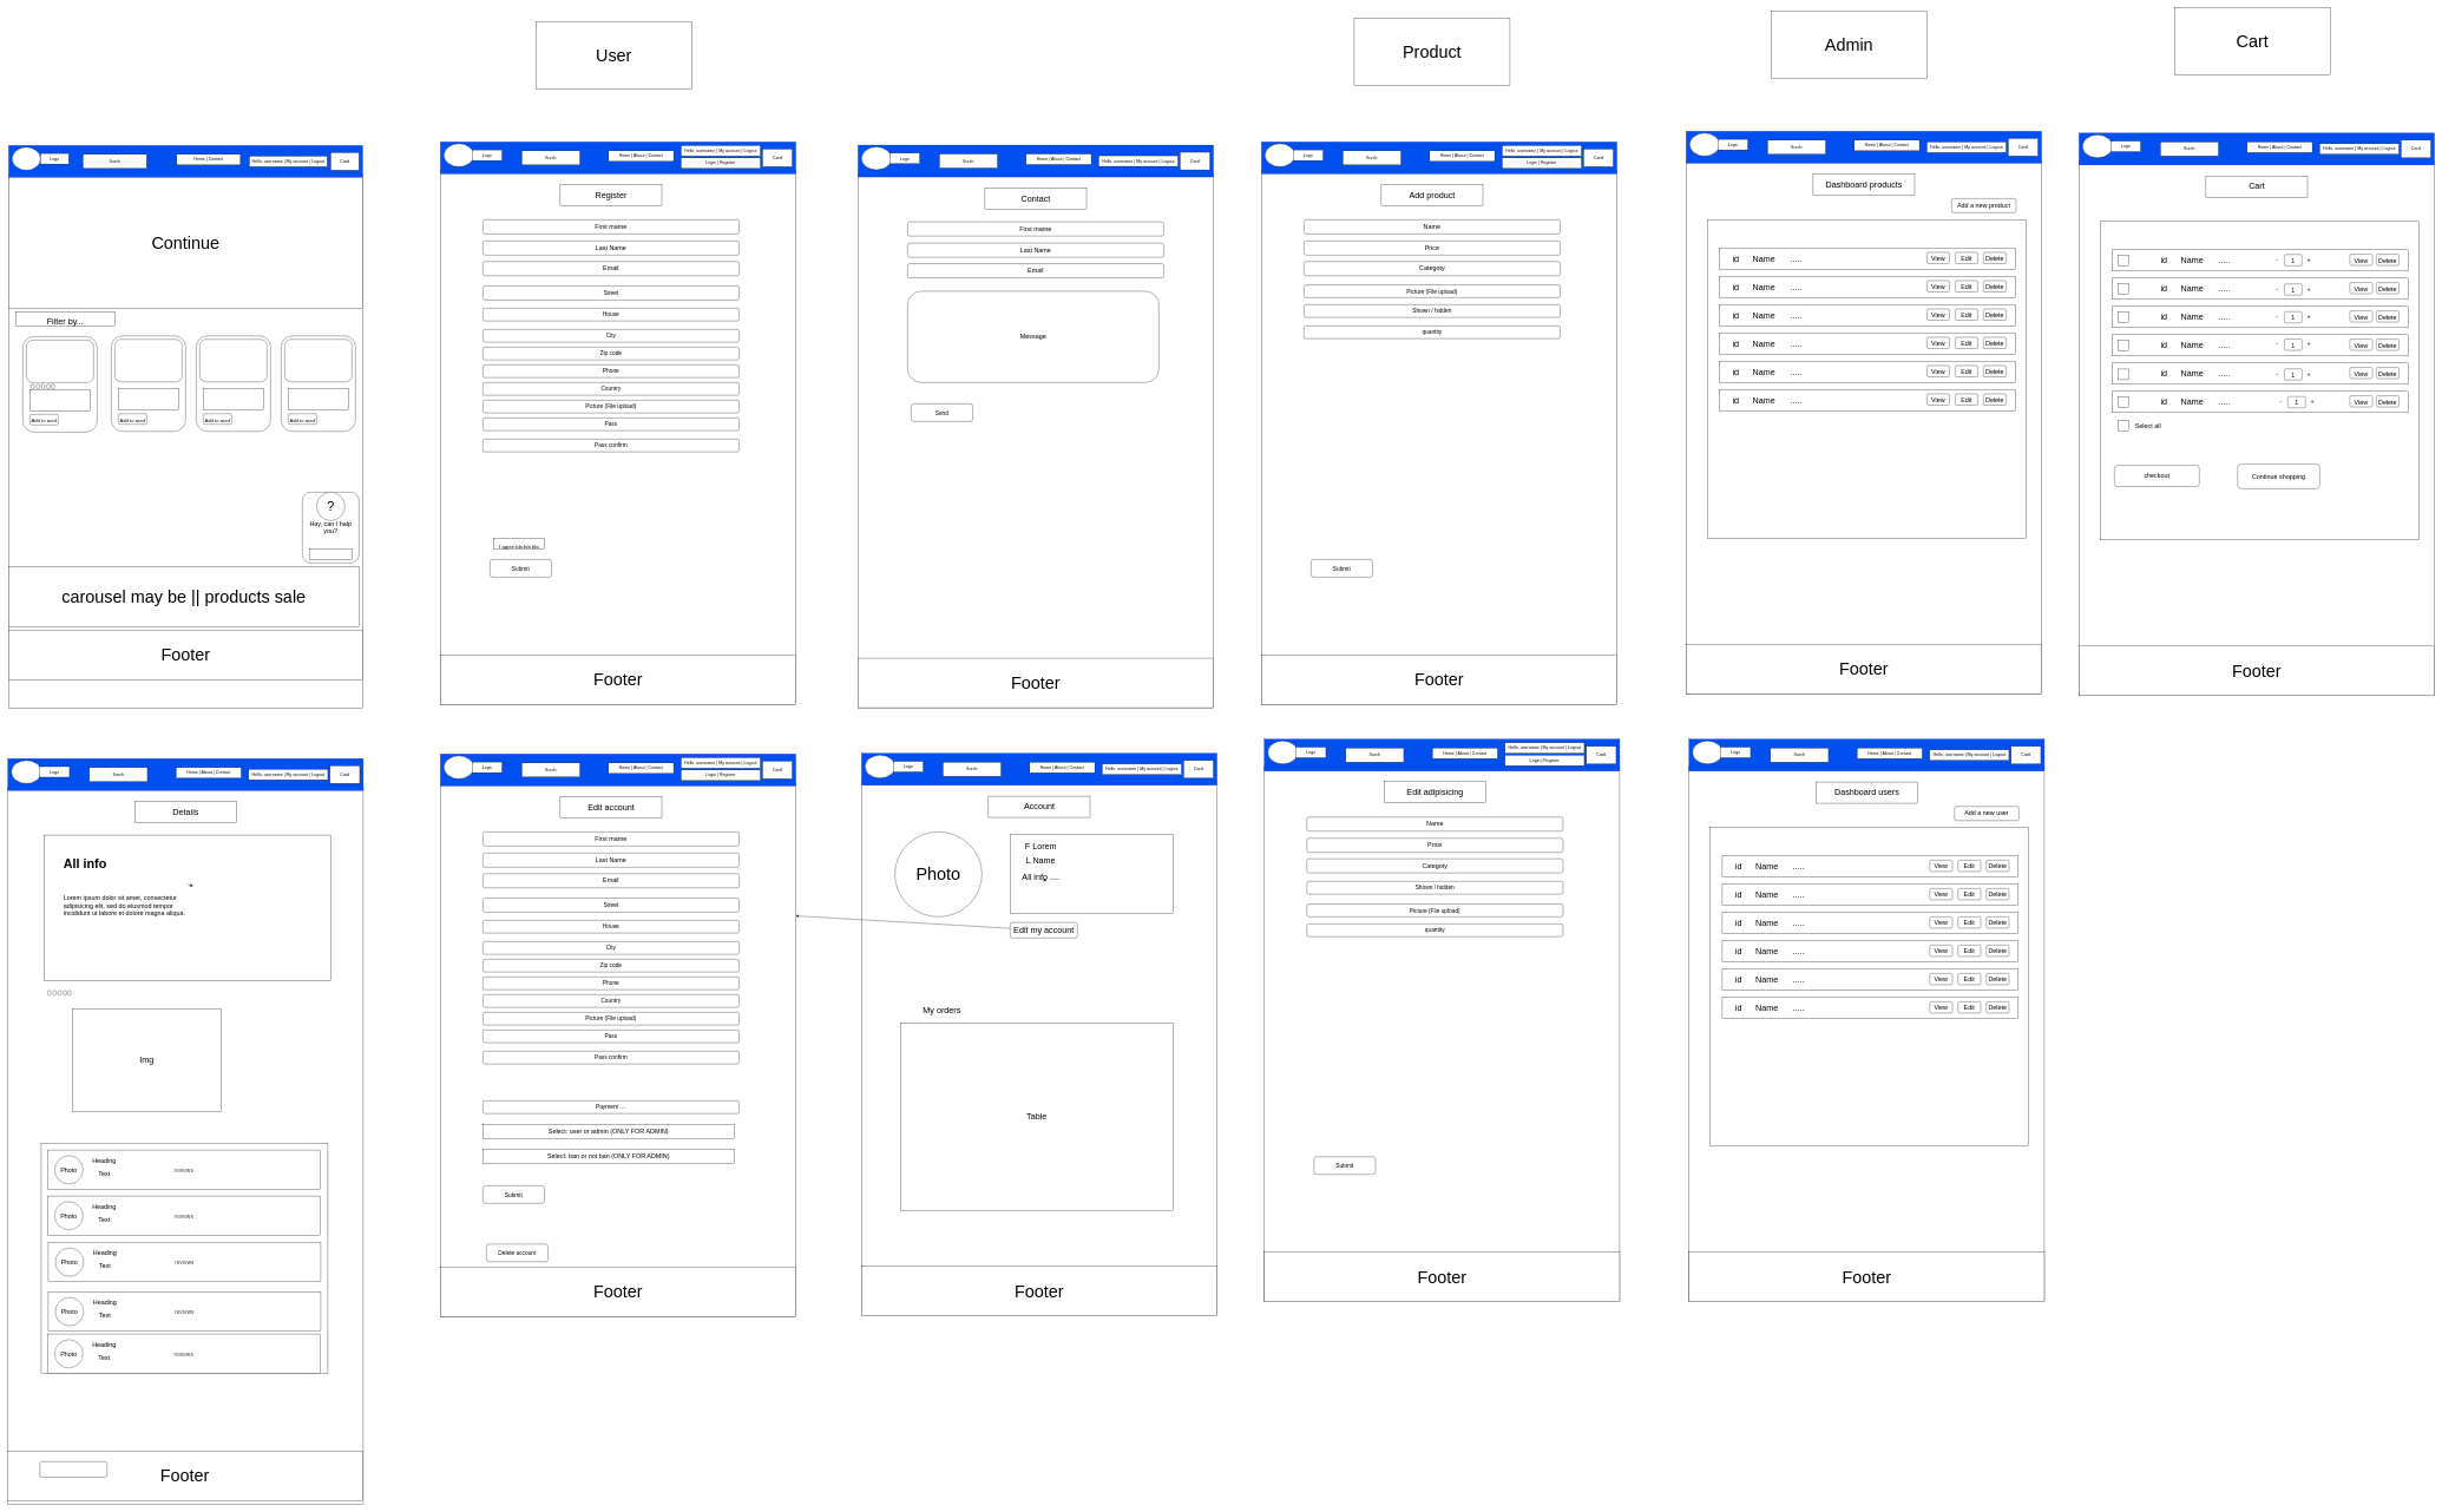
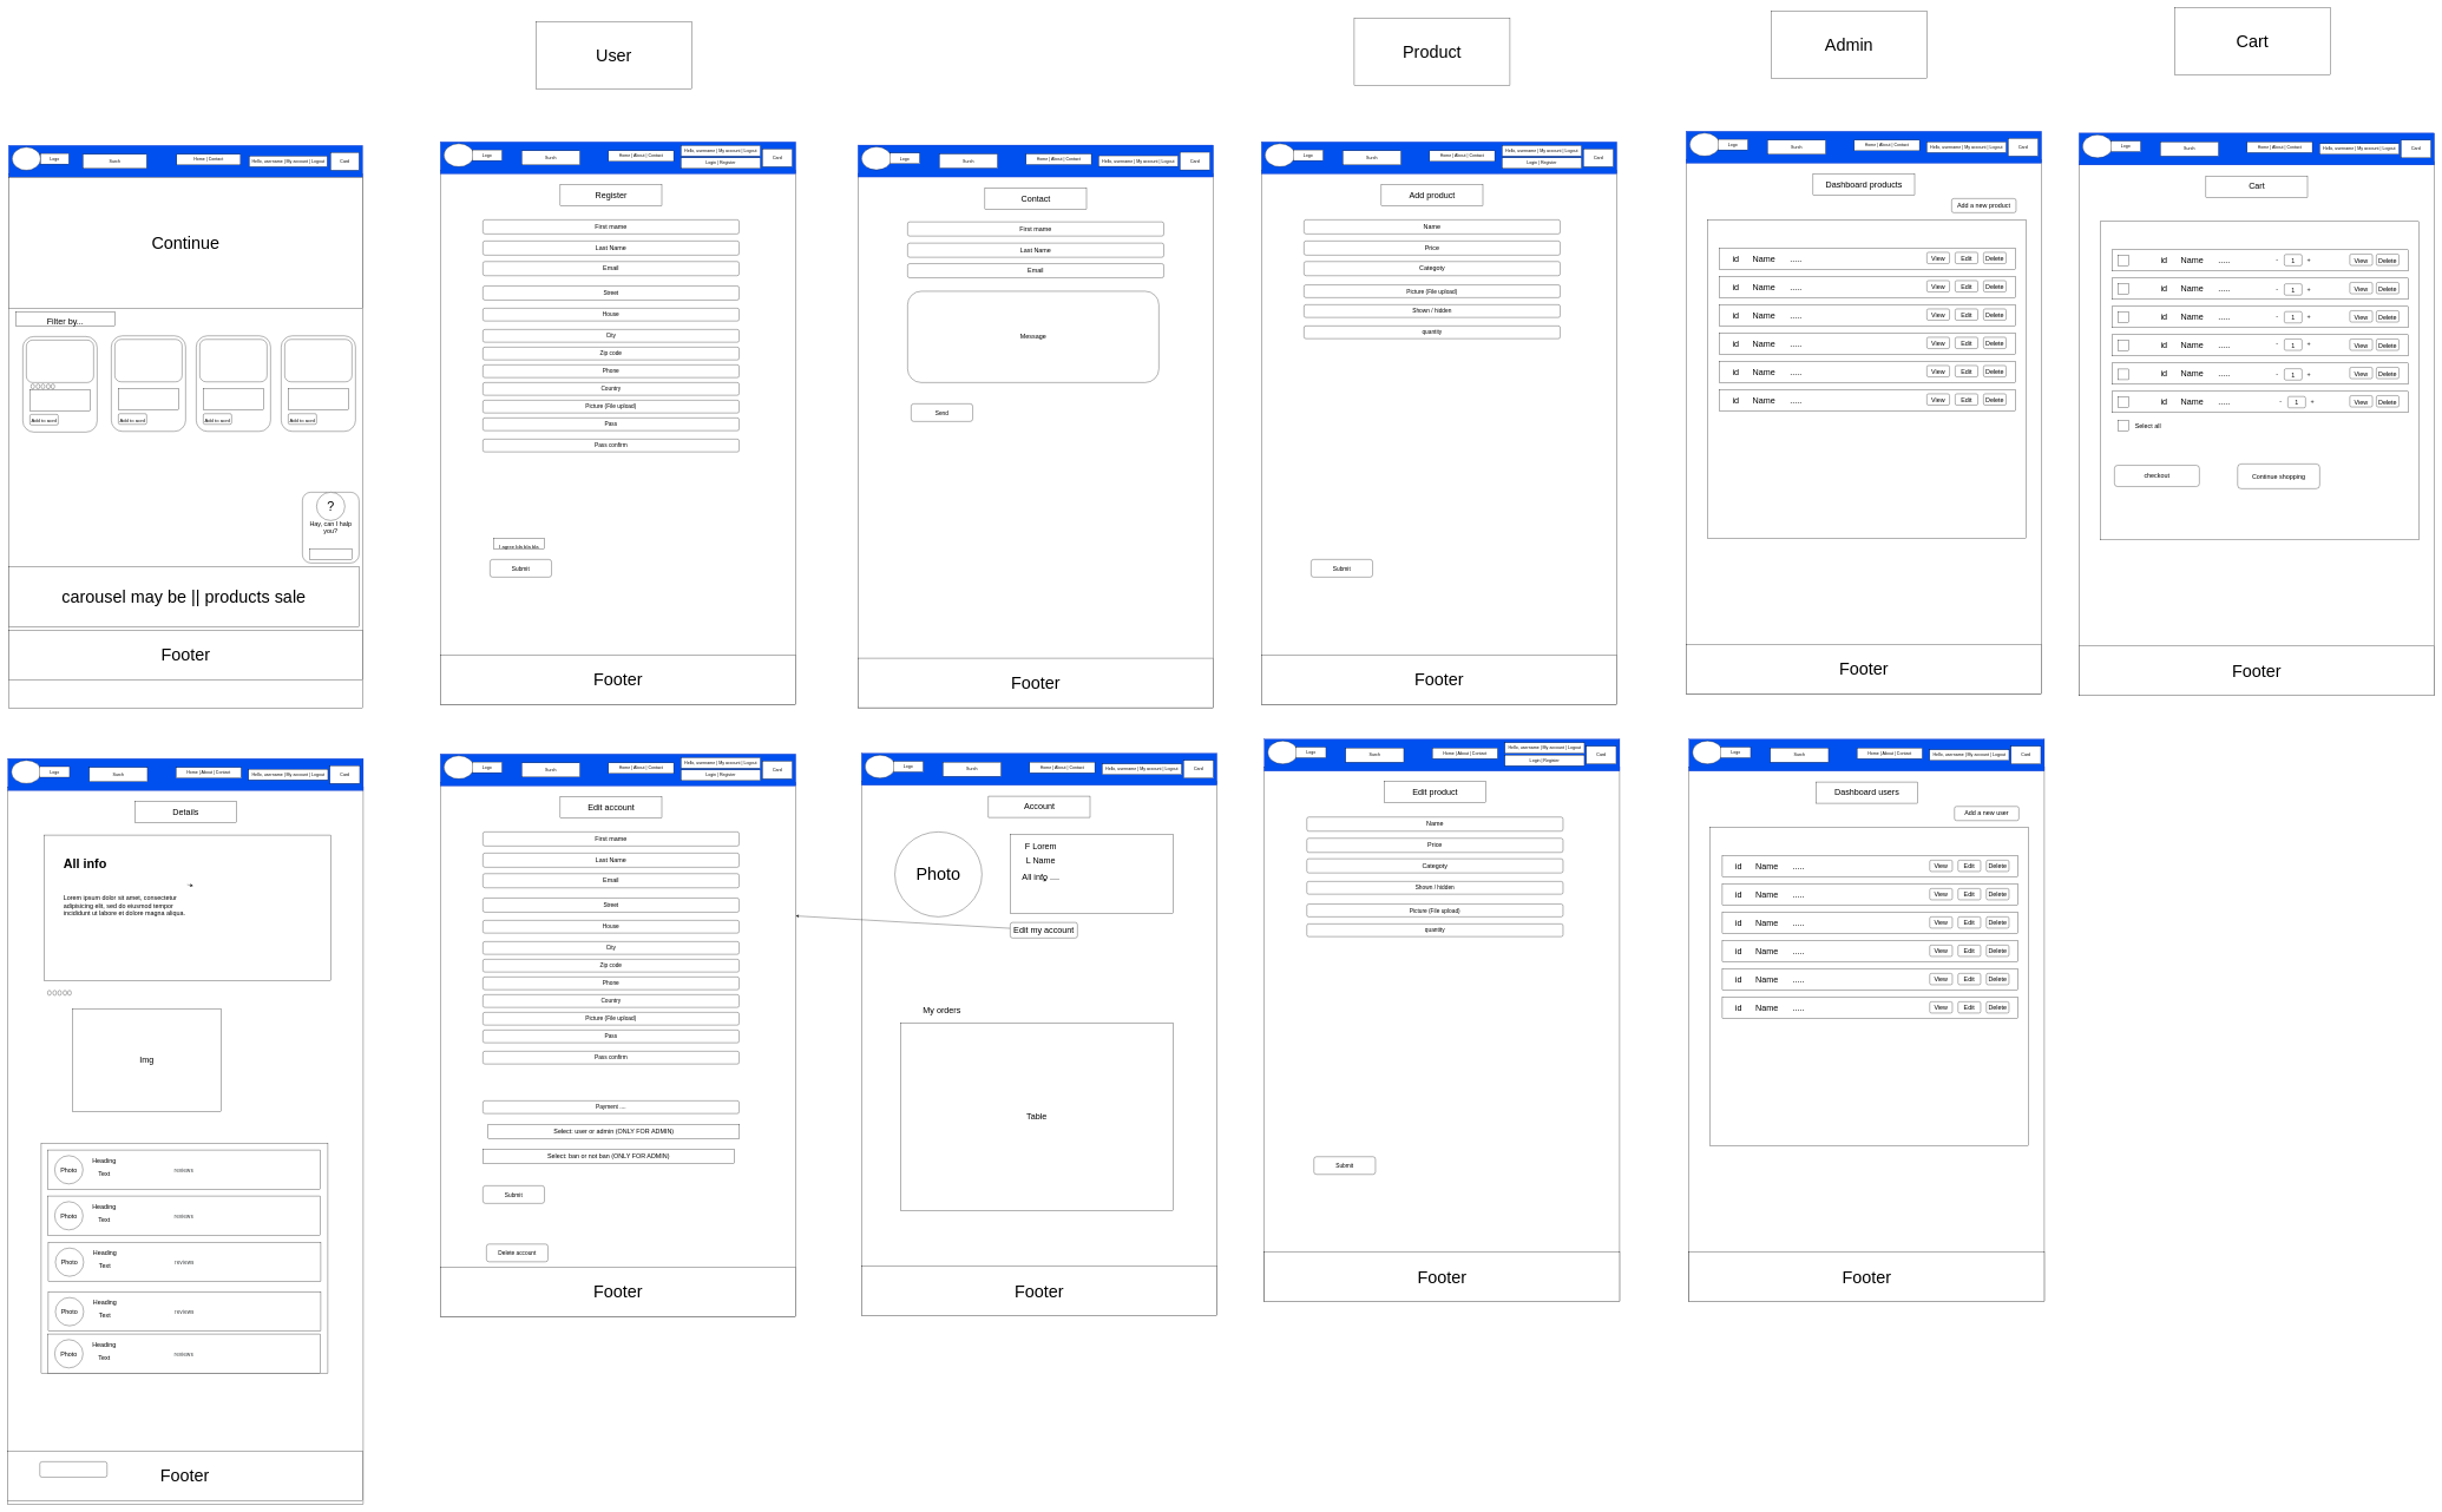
- <mxCell id="131" value="&lt;font style=&quot;font-size: 24px;&quot;&gt;Edit adipisicing&lt;/font&gt;" style="rounded=0;whiteSpace=wrap;html=1;fontSize=14;" parent="1" vertex="1"><mxGeometry x="3910.5" y="2208" width="287" height="60" as="geometry" /></mxCell>
+ <mxCell id="131" value="&lt;font style=&quot;font-size: 24px;&quot;&gt;Edit product&lt;/font&gt;" style="rounded=0;whiteSpace=wrap;html=1;fontSize=14;" parent="1" vertex="1"><mxGeometry x="3910.5" y="2208" width="287" height="60" as="geometry" /></mxCell>
- <mxCell id="207" value="Select: user or admin (ONLY FOR ADMIN)" style="rounded=0;whiteSpace=wrap;html=1;fontSize=18;" parent="1" vertex="1"><mxGeometry x="1364" y="3176" width="710" height="40" as="geometry" /></mxCell>
+ <mxCell id="207" value="Select: user or admin (ONLY FOR ADMIN)" style="rounded=0;whiteSpace=wrap;html=1;fontSize=18;" parent="1" vertex="1"><mxGeometry x="1379" y="3176" width="710" height="40" as="geometry" /></mxCell>
